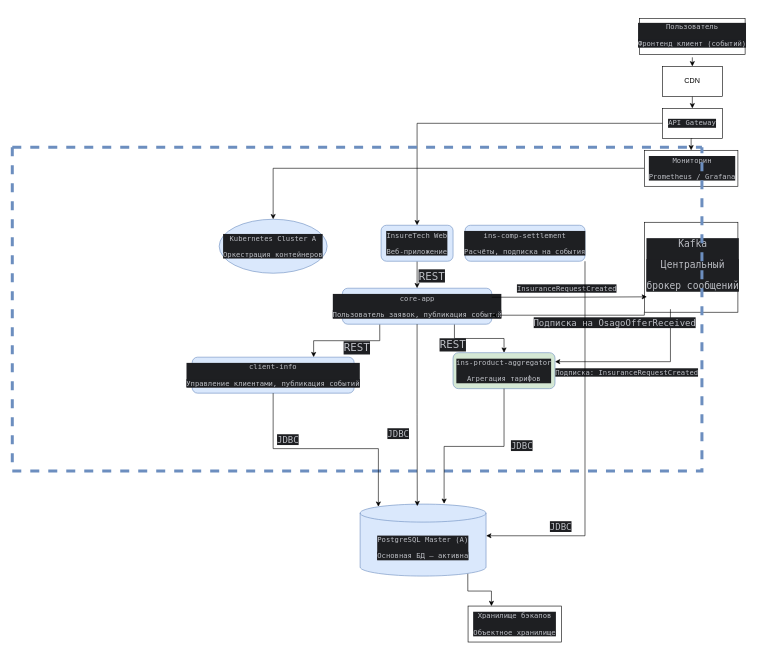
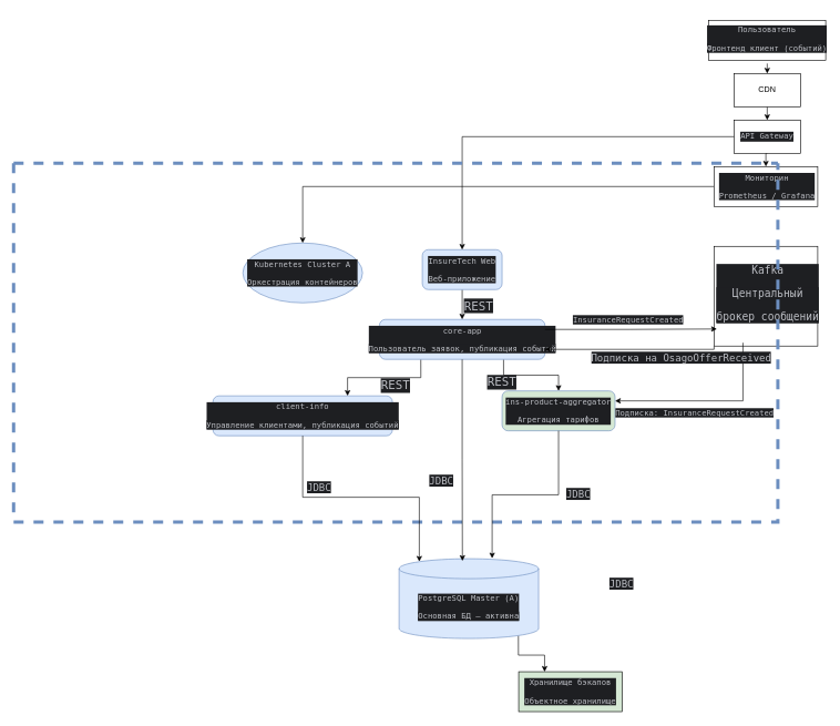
- <mxCell id="20" value="&lt;div style=&quot;background-color: rgb(30, 31, 34); color: rgb(188, 190, 196);&quot;&gt;&lt;pre style=&quot;font-family:'JetBrains Mono',monospace;font-size:9,8pt;&quot;&gt;&lt;div style=&quot;background-color:#1e1f22;color:#bcbec4&quot;&gt;&lt;pre style=&quot;font-family:'JetBrains Mono',monospace;font-size:9,8pt;&quot;&gt;ins-comp-settlement&lt;/pre&gt;&lt;pre style=&quot;font-family:'JetBrains Mono',monospace;font-size:9,8pt;&quot;&gt;&lt;div&gt;&lt;pre style=&quot;font-family:'JetBrains Mono',monospace;font-size:9,8pt;&quot;&gt;Расчёты, подписка на события&lt;/pre&gt;&lt;/div&gt;&lt;/pre&gt;&lt;/div&gt;&lt;/pre&gt;&lt;/div&gt;" style="rounded=1;whiteSpace=wrap;html=1;fillColor=#dae8fc;strokeColor=#6c8ebf;" parent="1" vertex="1"><mxGeometry x="775" y="375" width="200" height="60" as="geometry" /></mxCell>
- <mxCell id="42" style="edgeStyle=orthogonalEdgeStyle;rounded=0;orthogonalLoop=1;jettySize=auto;html=1;exitX=1;exitY=1;exitDx=0;exitDy=0;entryX=1.001;entryY=0.44;entryDx=0;entryDy=0;entryPerimeter=0;" parent="1" source="20" target="39" edge="1"><mxGeometry relative="1" as="geometry" /></mxCell>
- <mxCell id="44" value="&lt;div style=&quot;background-color:#1e1f22;color:#bcbec4&quot;&gt;&lt;pre style=&quot;font-family:'JetBrains Mono',monospace;font-size:9,8pt;&quot;&gt;Хранилище бэкапов&lt;/pre&gt;&lt;pre style=&quot;font-family:'JetBrains Mono',monospace;font-size:9,8pt;&quot;&gt;&lt;div&gt;&lt;pre style=&quot;font-family:'JetBrains Mono',monospace;font-size:9,8pt;&quot;&gt;Объектное хранилище&lt;/pre&gt;&lt;/div&gt;&lt;/pre&gt;&lt;/div&gt;" style="rounded=0;whiteSpace=wrap;html=1;" parent="1" vertex="1"><mxGeometry x="780" y="1010" width="156" height="60" as="geometry" /></mxCell>
+ <mxCell id="44" value="&lt;div style=&quot;background-color:#1e1f22;color:#bcbec4&quot;&gt;&lt;pre style=&quot;font-family:'JetBrains Mono',monospace;font-size:9,8pt;&quot;&gt;Хранилище бэкапов&lt;/pre&gt;&lt;pre style=&quot;font-family:'JetBrains Mono',monospace;font-size:9,8pt;&quot;&gt;&lt;div&gt;&lt;pre style=&quot;font-family:'JetBrains Mono',monospace;font-size:9,8pt;&quot;&gt;Объектное хранилище&lt;/pre&gt;&lt;/div&gt;&lt;/pre&gt;&lt;/div&gt;" style="rounded=0;whiteSpace=wrap;html=1;fillColor=#d5e8d4;" parent="1" vertex="1"><mxGeometry x="780" y="1010" width="156" height="60" as="geometry" /></mxCell>
